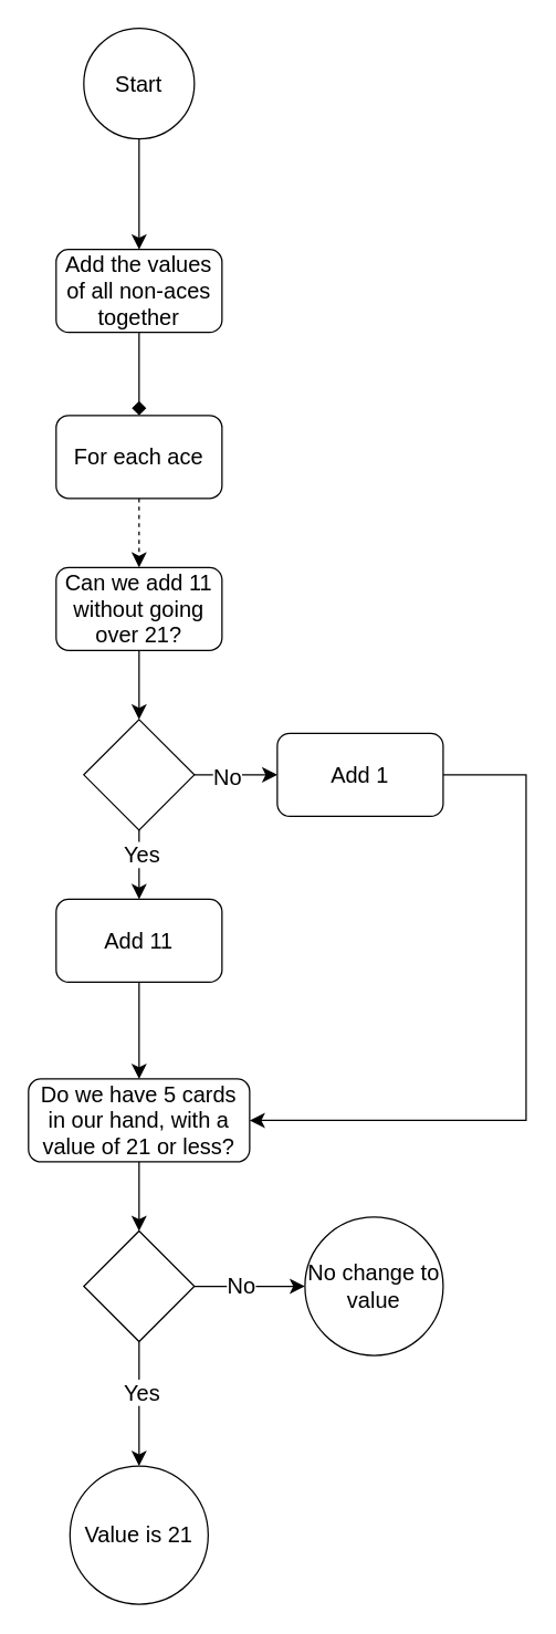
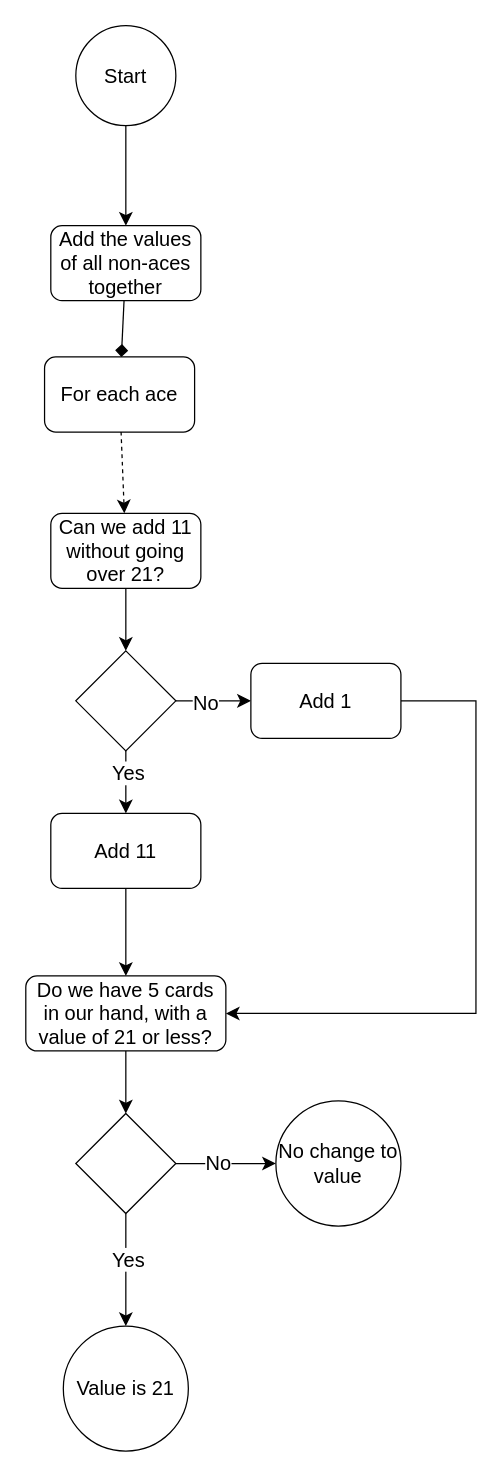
- <mxCell id="7" value="For each ace" style="rounded=1;whiteSpace=wrap;html=1;fontSize=16;" vertex="1" parent="1"><mxGeometry x="40" y="300" width="120" height="60" as="geometry" /></mxCell>
+ <mxCell id="7" value="For each ace" style="rounded=1;whiteSpace=wrap;html=1;fontSize=16;" vertex="1" parent="1"><mxGeometry x="35" y="285" width="120" height="60" as="geometry" /></mxCell>
